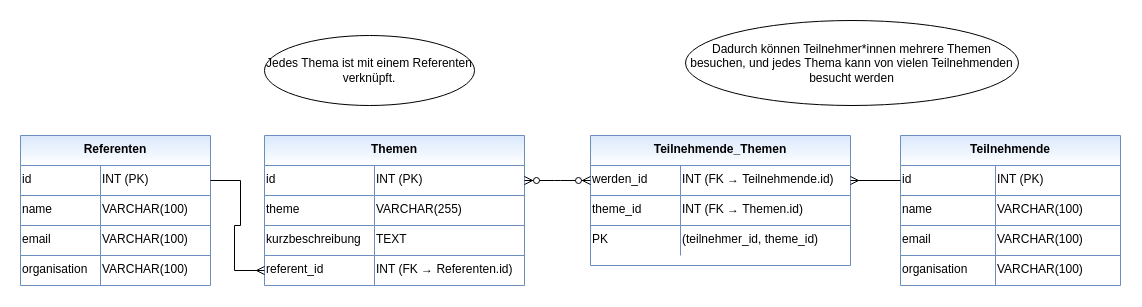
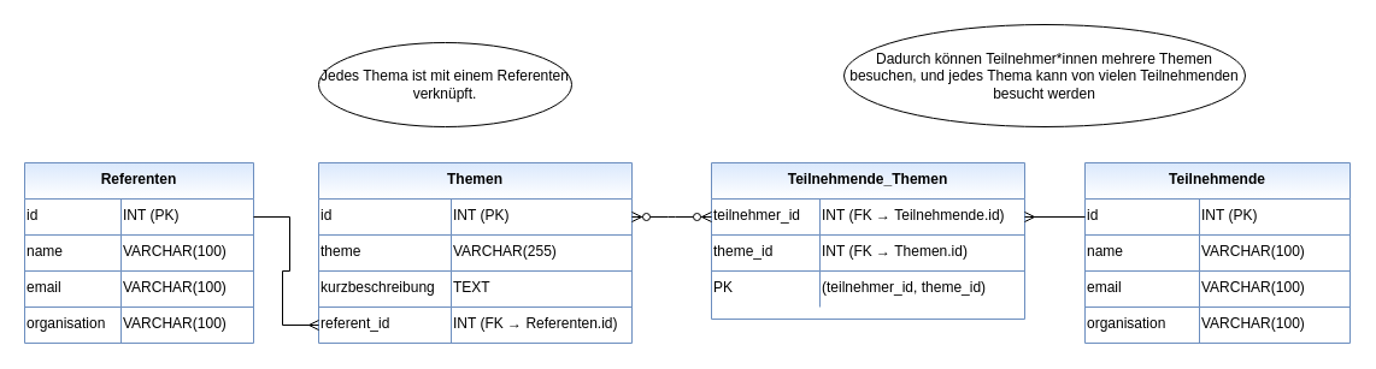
- <mxCell id="55" value="Dadurch können Teilnehmer*innen mehrere Themen besuchen, und jedes Thema kann von vielen Teilnehmenden besucht werden" style="ellipse;whiteSpace=wrap;html=1;rounded=0;shadow=0;sketch=0;gradientColor=#ffffff;" vertex="1" parent="1"><mxGeometry x="685" y="20" width="333" height="85" as="geometry" /></mxCell>
+ <mxCell id="55" value="Dadurch können Teilnehmer*innen mehrere Themen besuchen, und jedes Thema kann von vielen Teilnehmenden besucht werden" style="ellipse;whiteSpace=wrap;html=1;rounded=0;shadow=0;sketch=0;gradientColor=#ffffff;" vertex="1" parent="1"><mxGeometry x="700" y="20" width="333" height="85" as="geometry" /></mxCell>
- <mxCell id="43" value="werden_id" style="shape=partialRectangle;connectable=0;fillColor=none;top=0;left=0;bottom=0;right=0;editable=1;overflow=hidden;sketch=1;align=left;horizontal=1;verticalAlign=top;" vertex="1" parent="42"><mxGeometry width="90" height="30" as="geometry"><mxRectangle width="90" height="30" as="alternateBounds" /></mxGeometry></mxCell>
+ <mxCell id="43" value="teilnehmer_id" style="shape=partialRectangle;connectable=0;fillColor=none;top=0;left=0;bottom=0;right=0;editable=1;overflow=hidden;sketch=1;align=left;horizontal=1;verticalAlign=top;" vertex="1" parent="42"><mxGeometry width="90" height="30" as="geometry"><mxRectangle width="90" height="30" as="alternateBounds" /></mxGeometry></mxCell>
